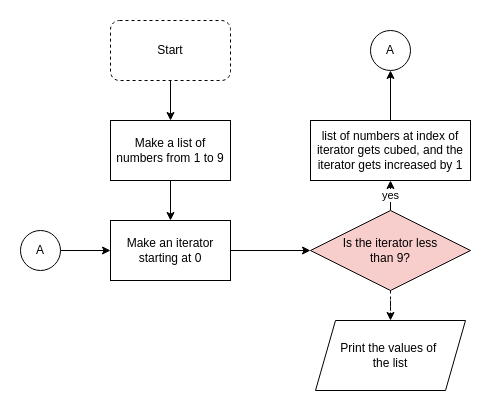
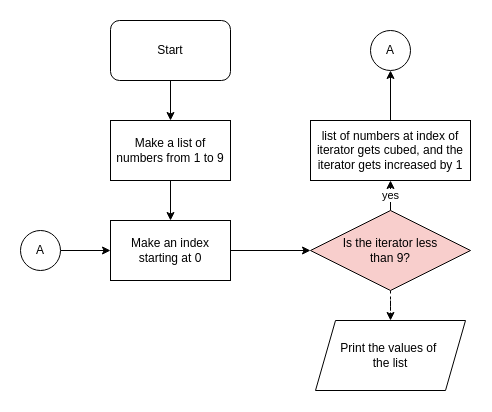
- <mxCell id="3" value="Start" style="rounded=1;whiteSpace=wrap;html=1;dashed=1;" vertex="1" parent="1"><mxGeometry x="110" y="20" width="120" height="60" as="geometry" /></mxCell>
+ <mxCell id="3" value="Start" style="rounded=1;whiteSpace=wrap;html=1;" vertex="1" parent="1"><mxGeometry x="110" y="20" width="120" height="60" as="geometry" /></mxCell>
- <mxCell id="7" value="Make an iterator starting at 0" style="rounded=0;whiteSpace=wrap;html=1;" vertex="1" parent="1"><mxGeometry x="110" y="220" width="120" height="60" as="geometry" /></mxCell>
+ <mxCell id="7" value="Make an index starting at 0" style="rounded=0;whiteSpace=wrap;html=1;" vertex="1" parent="1"><mxGeometry x="110" y="220" width="120" height="60" as="geometry" /></mxCell>
